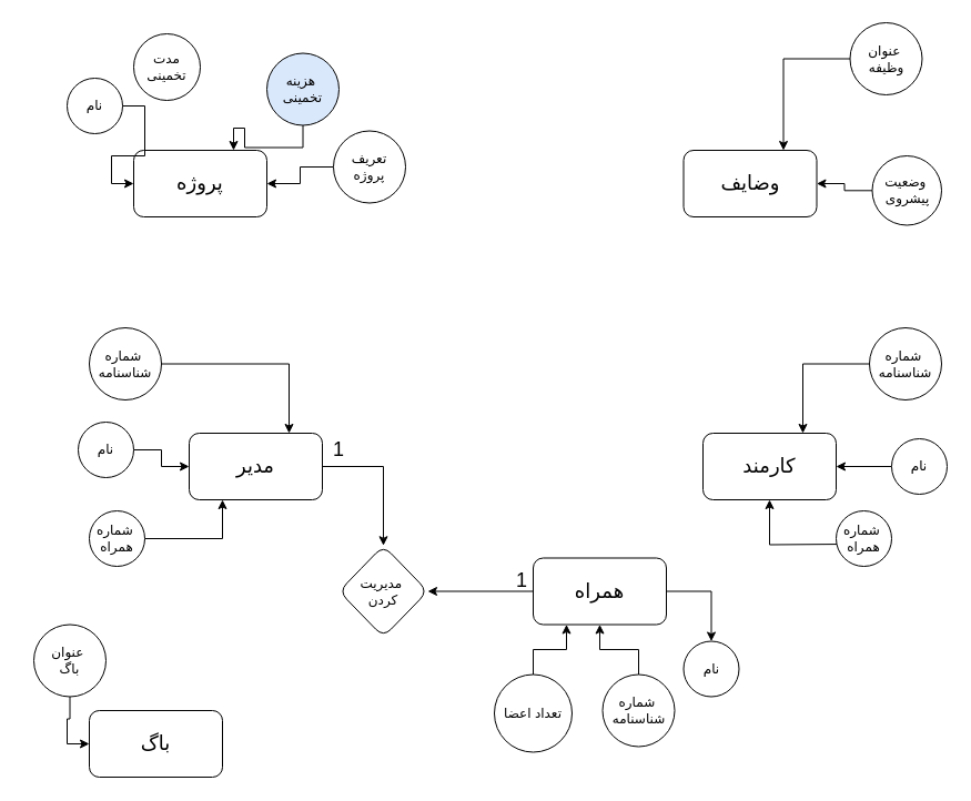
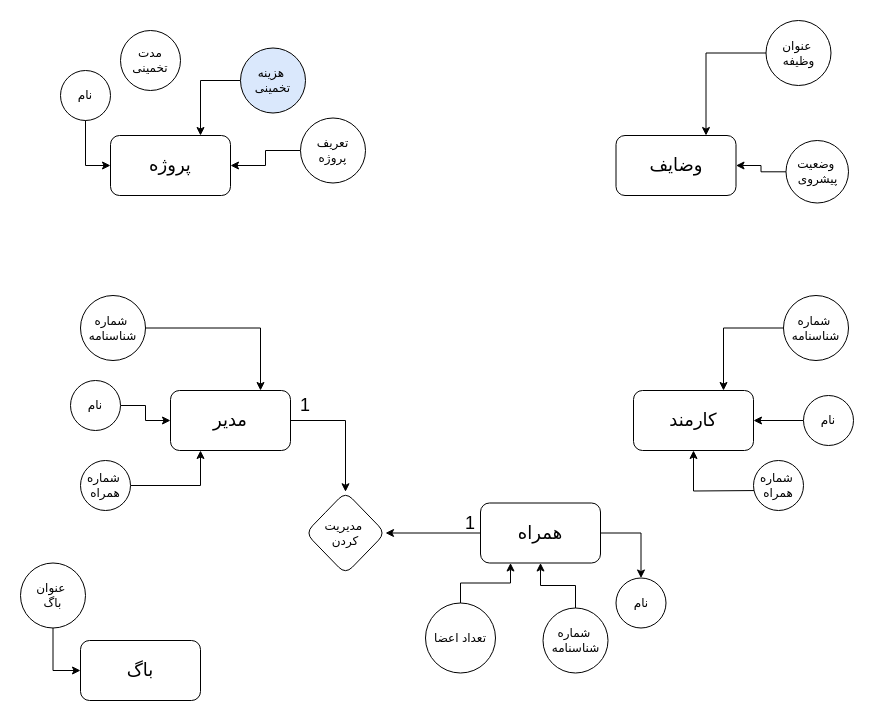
- <mxCell id="17" value="&lt;span style=&quot;font-size: 18px;&quot;&gt;پروژه&lt;/span&gt;" style="rounded=1;whiteSpace=wrap;html=1;" vertex="1" parent="1"><mxGeometry x="120" y="135" width="120" height="60" as="geometry" /></mxCell>
+ <mxCell id="17" value="&lt;span style=&quot;font-size: 18px;&quot;&gt;پروژه&lt;/span&gt;" style="rounded=1;whiteSpace=wrap;html=1;" vertex="1" parent="1"><mxGeometry x="110" y="135" width="120" height="60" as="geometry" /></mxCell>
- <mxCell id="40" value="عنوان&amp;nbsp;&lt;div&gt;باگ&lt;/div&gt;" style="ellipse;whiteSpace=wrap;html=1;aspect=fixed;" vertex="1" parent="1"><mxGeometry x="30" y="562.5" width="65" height="65" as="geometry" /></mxCell>
+ <mxCell id="40" value="عنوان&amp;nbsp;&lt;div&gt;باگ&lt;/div&gt;" style="ellipse;whiteSpace=wrap;html=1;aspect=fixed;" vertex="1" parent="1"><mxGeometry y="562.5" width="65" height="65" as="geometry" x="20" /></mxCell>
- <mxCell id="29" value="تعداد اعضا" style="ellipse;whiteSpace=wrap;html=1;aspect=fixed;" vertex="1" parent="1"><mxGeometry x="445" y="607.5" width="70" height="70" as="geometry" /></mxCell>
+ <mxCell id="29" value="تعداد اعضا" style="ellipse;whiteSpace=wrap;html=1;aspect=fixed;" vertex="1" parent="1"><mxGeometry x="425" y="602.5" width="70" height="70" as="geometry" /></mxCell>
